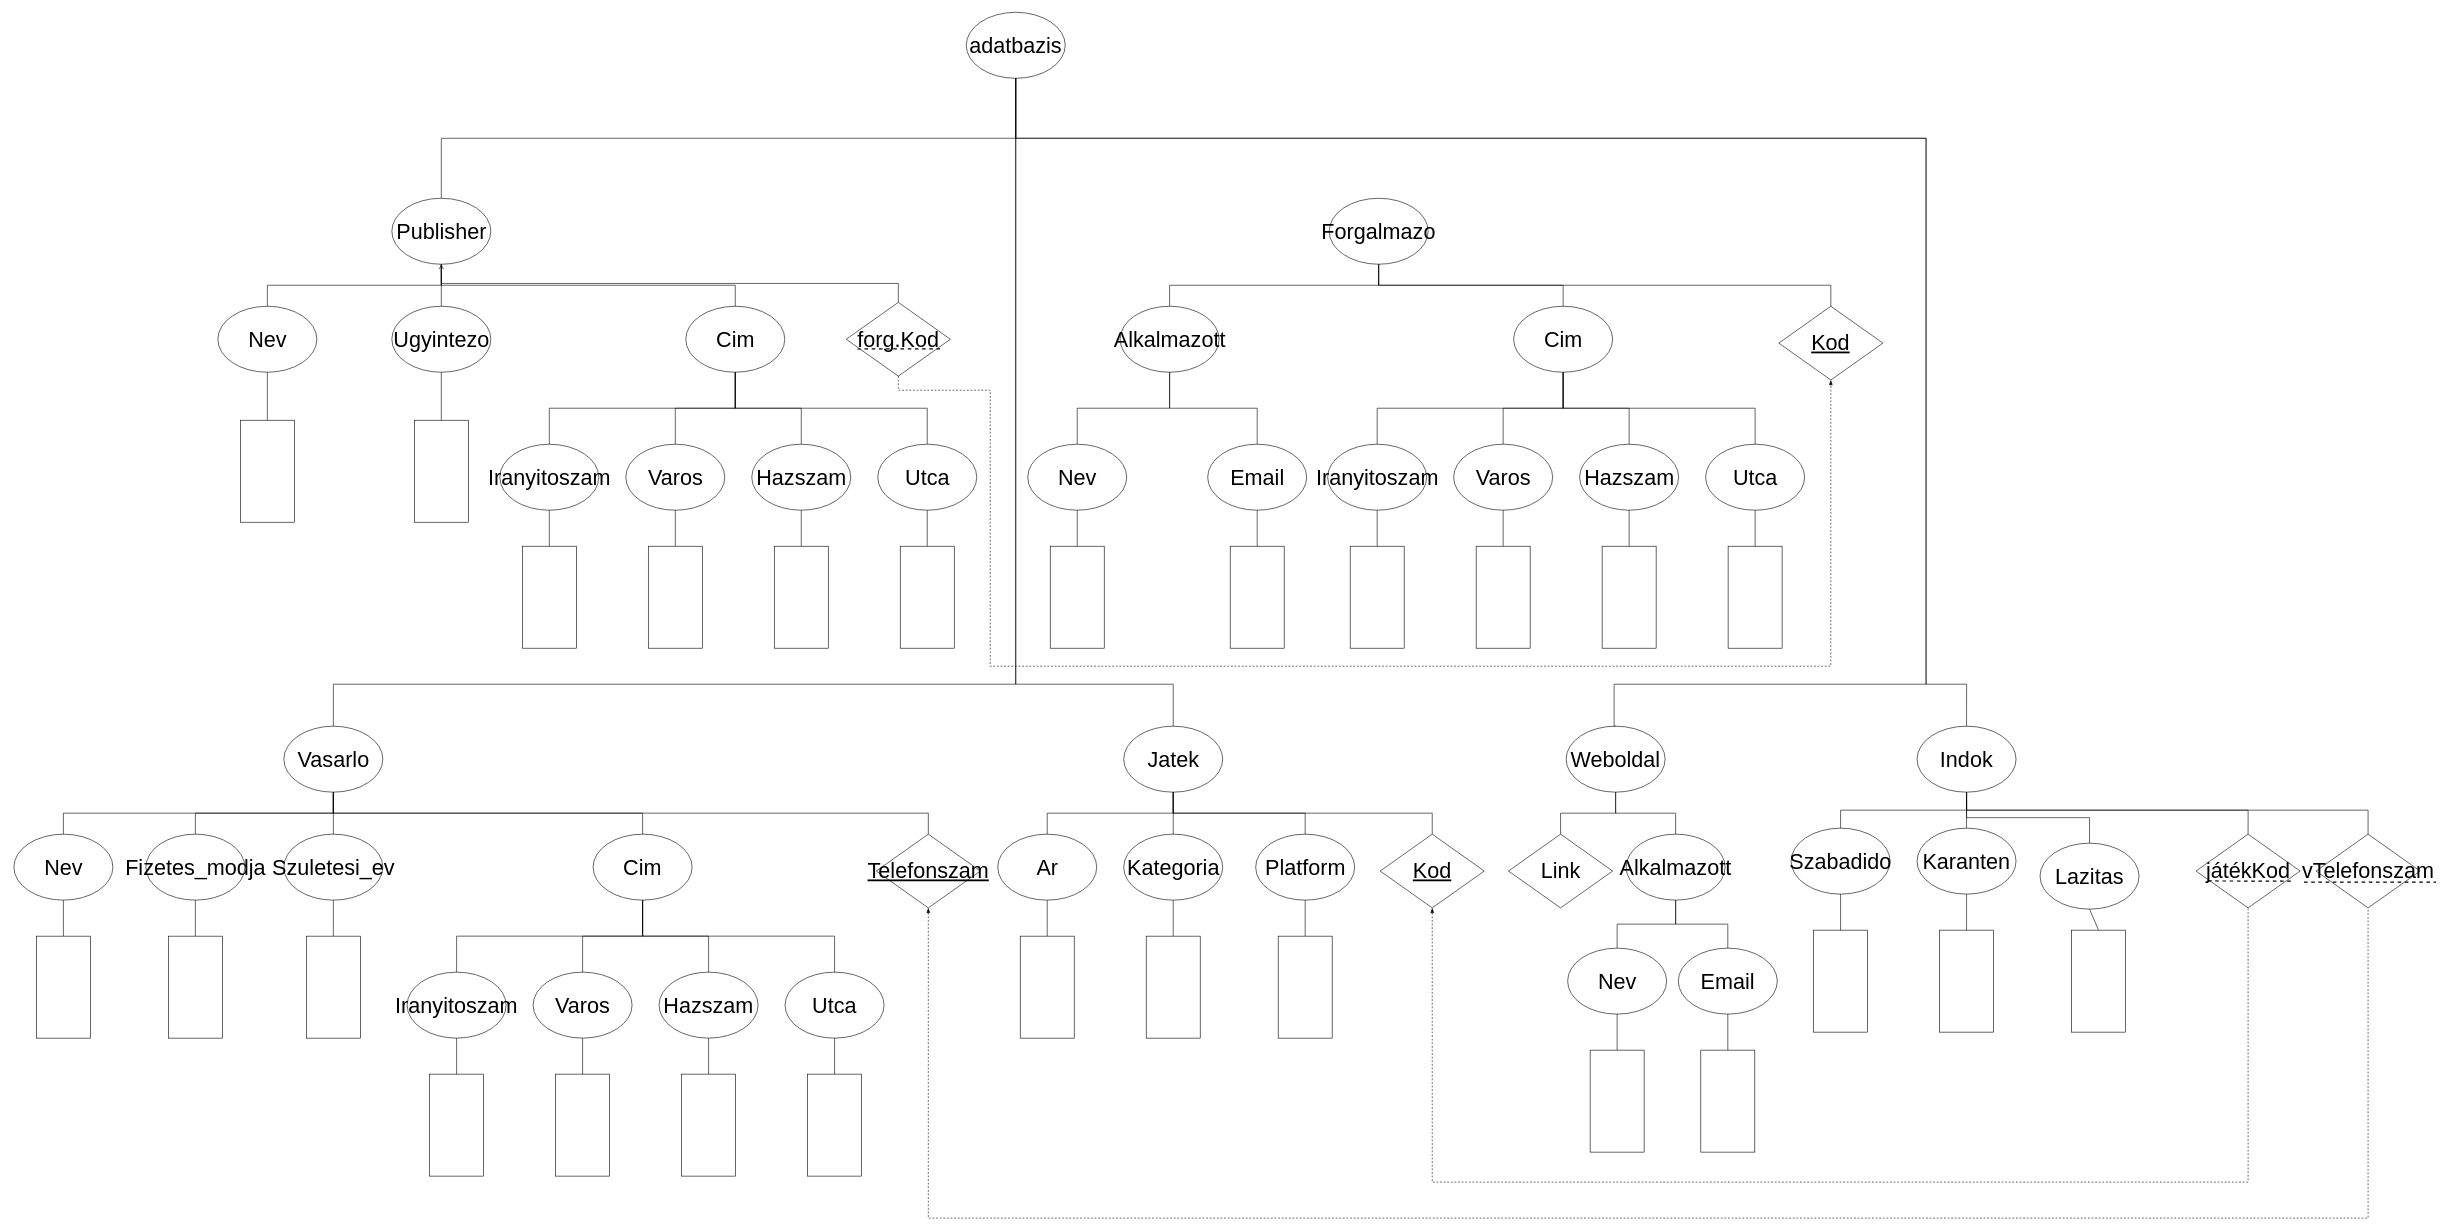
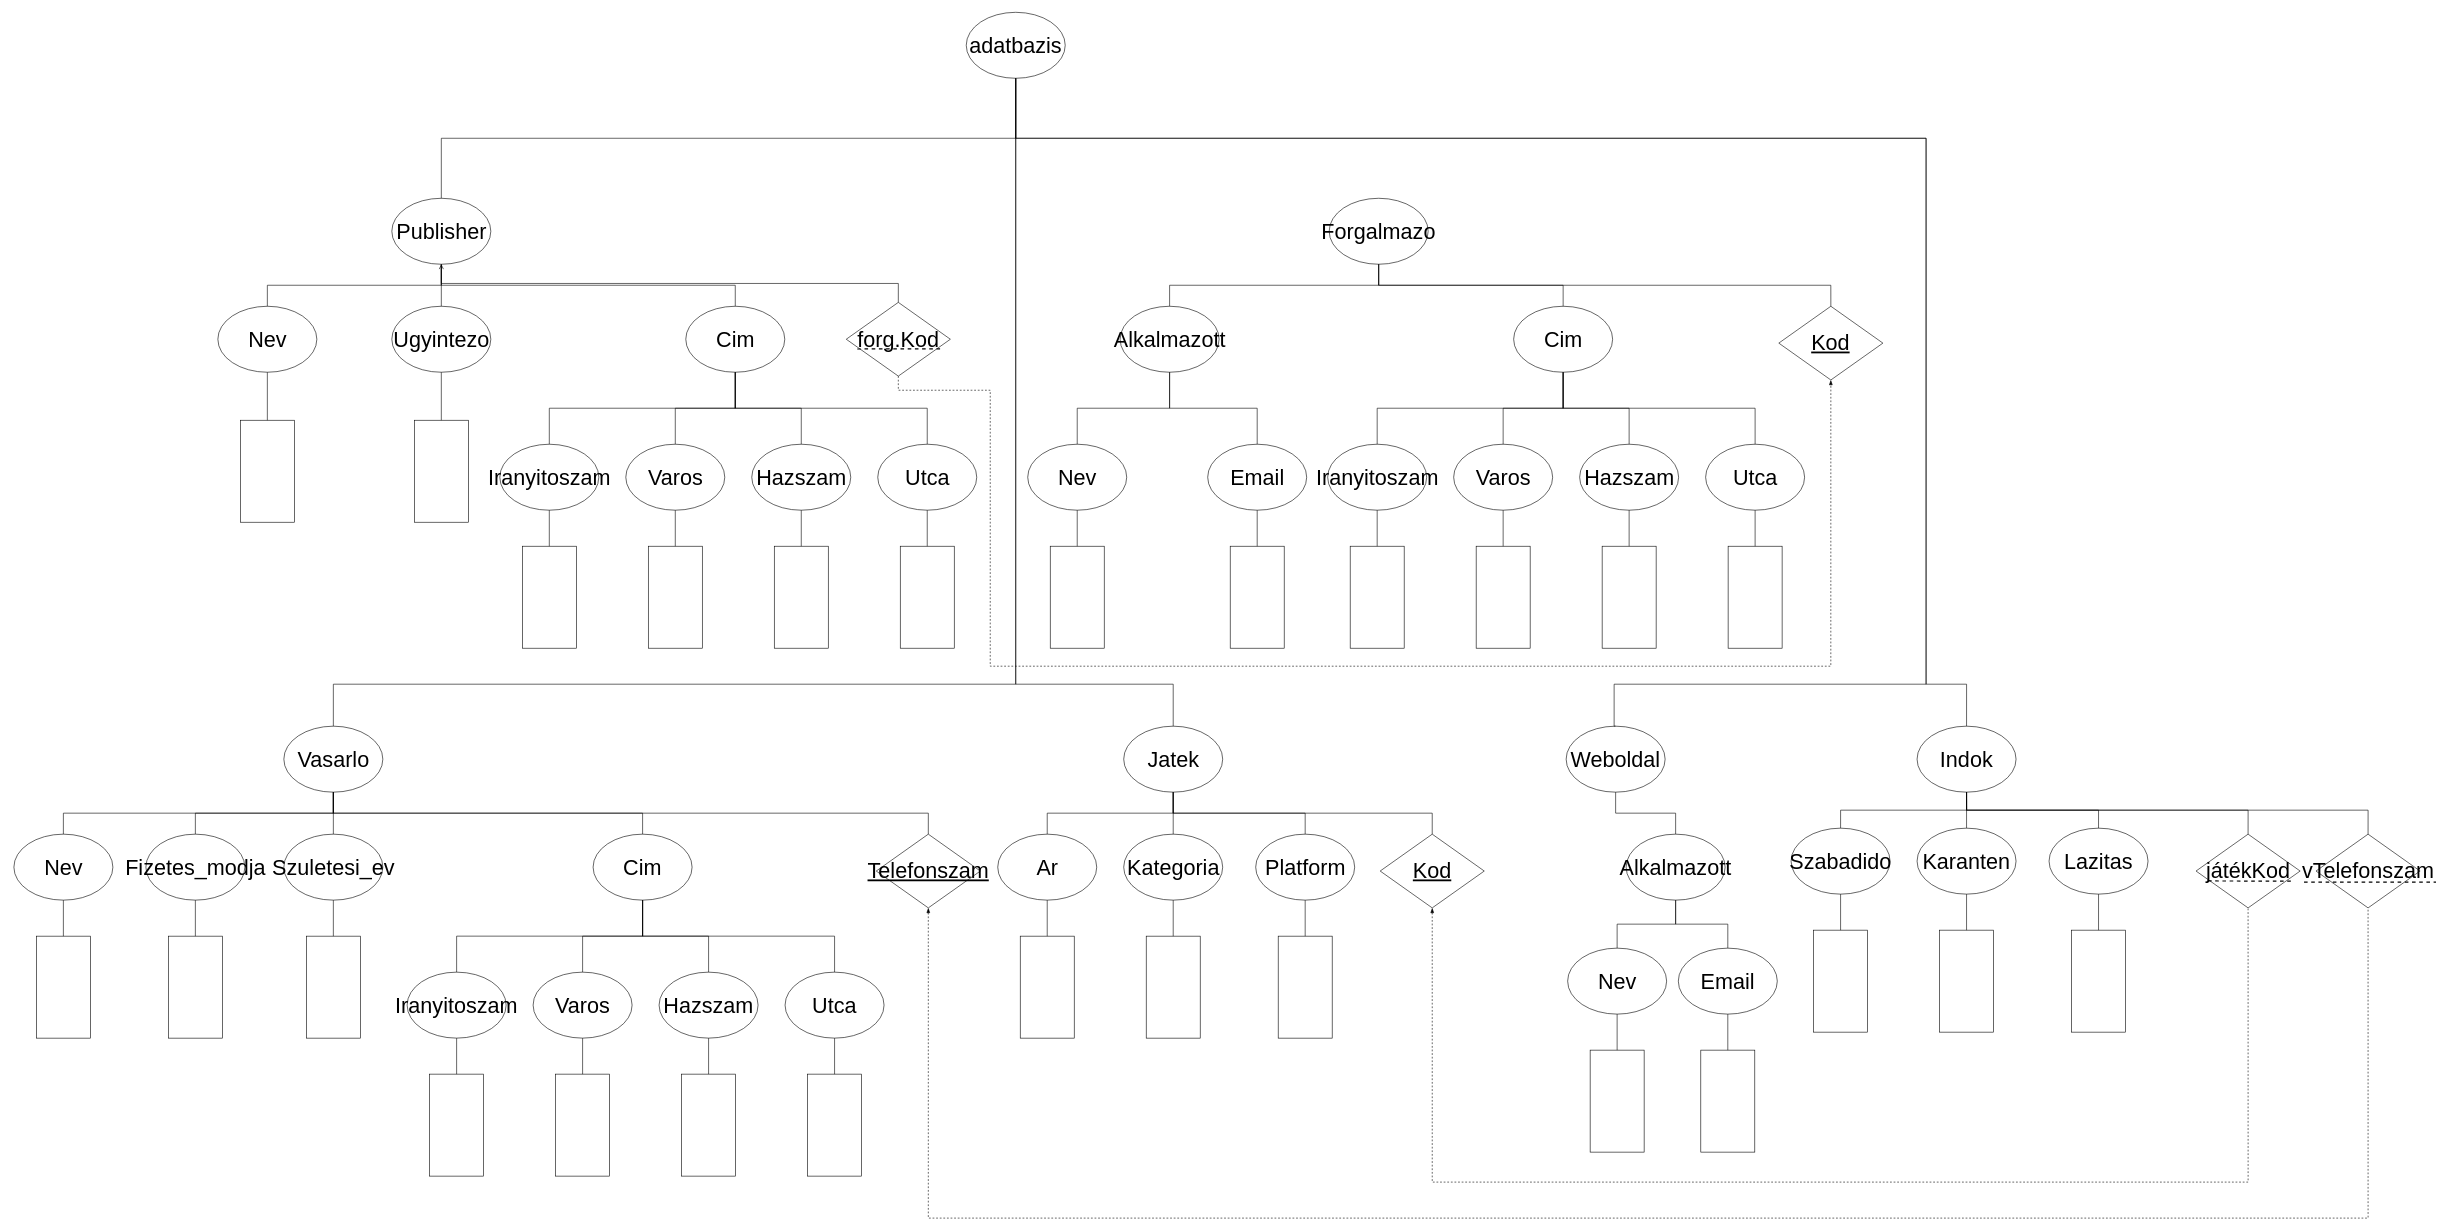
- <mxCell id="141" value="" style="endArrow=none;html=1;exitX=0.5;exitY=1;exitDx=0;exitDy=0;entryX=0.5;entryY=0;entryDx=0;entryDy=0;rounded=0;edgeStyle=orthogonalEdgeStyle;" parent="1" source="110" target="140" edge="1"><mxGeometry width="50" height="50" relative="1" as="geometry"><mxPoint x="1670" y="940" as="sourcePoint" /><mxPoint x="1720" y="890" as="targetPoint" /></mxGeometry></mxCell>
- <mxCell id="140" value="&lt;font style=&quot;font-size: 36px&quot;&gt;Link&lt;/font&gt;" style="rhombus;whiteSpace=wrap;html=1;" parent="1" vertex="1"><mxGeometry x="2513.97" y="1390" width="173.53" height="122.92" as="geometry" /></mxCell>
- <mxCell id="124" value="&lt;span style=&quot;font-size: 36px&quot;&gt;Lazitas&lt;/span&gt;" style="ellipse;whiteSpace=wrap;html=1;" parent="1" vertex="1"><mxGeometry x="3399.97" y="1405" width="165" height="110" as="geometry" /></mxCell>
+ <mxCell id="124" value="&lt;span style=&quot;font-size: 36px&quot;&gt;Lazitas&lt;/span&gt;" style="ellipse;whiteSpace=wrap;html=1;" parent="1" vertex="1"><mxGeometry x="3414.97" y="1380" width="165" height="110" as="geometry" /></mxCell>
